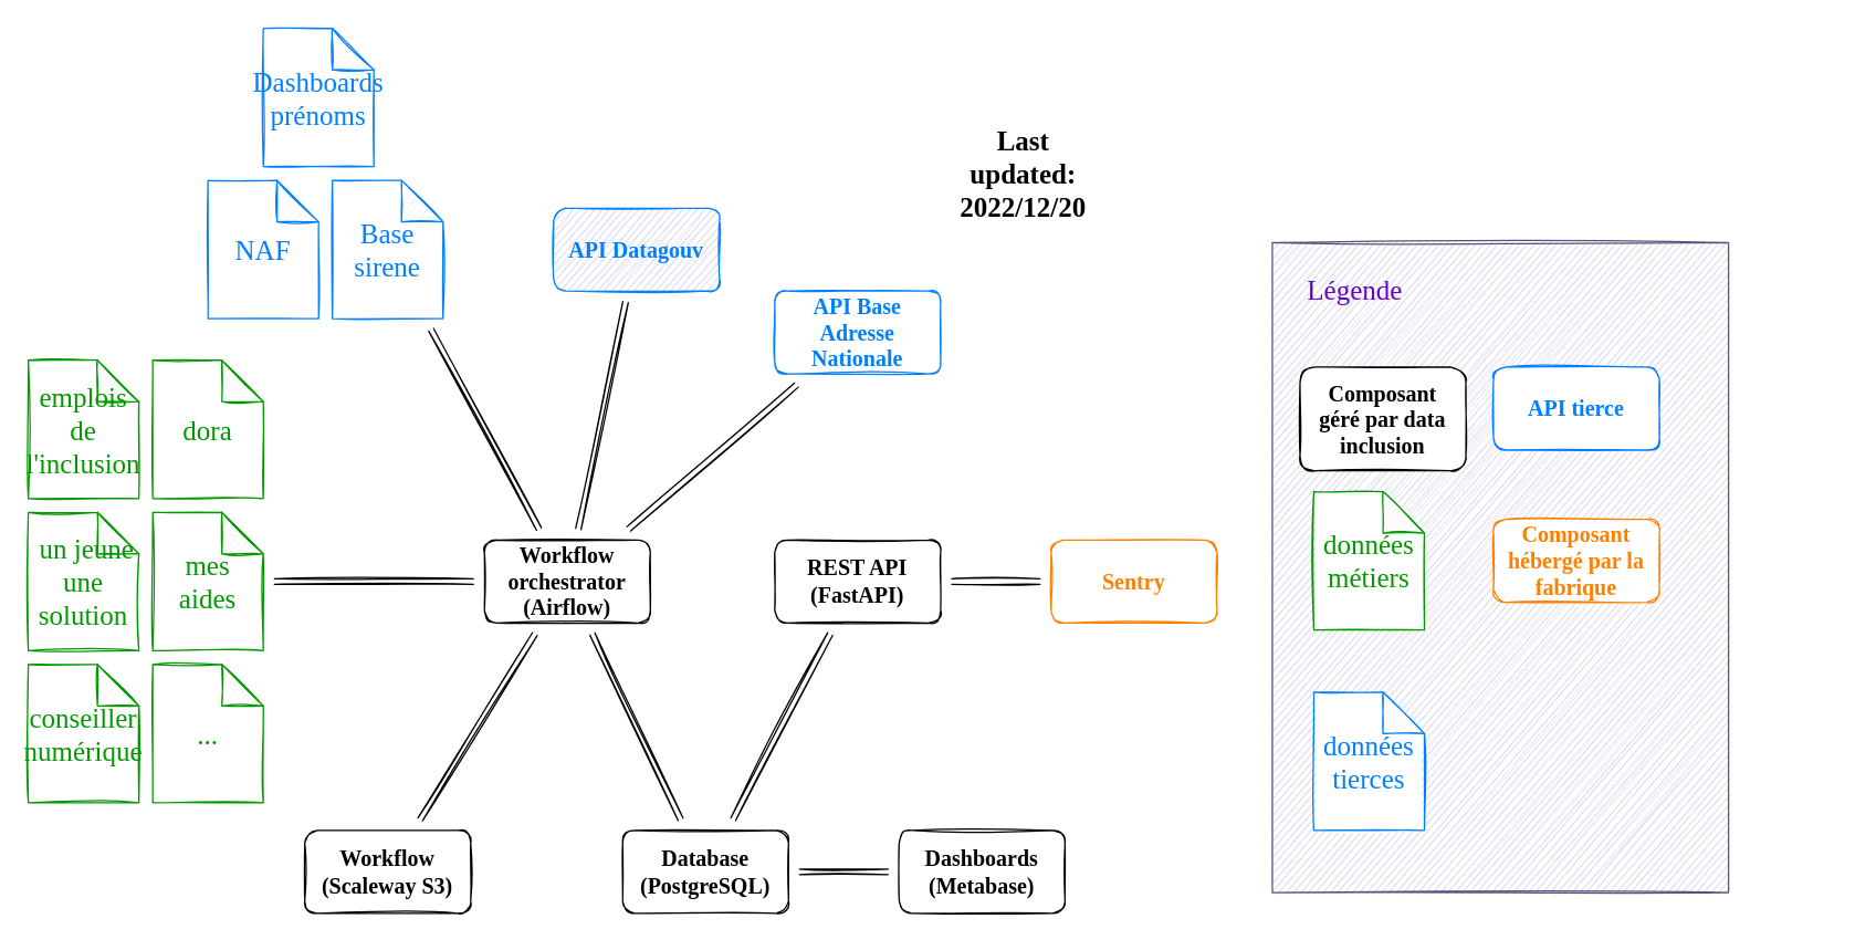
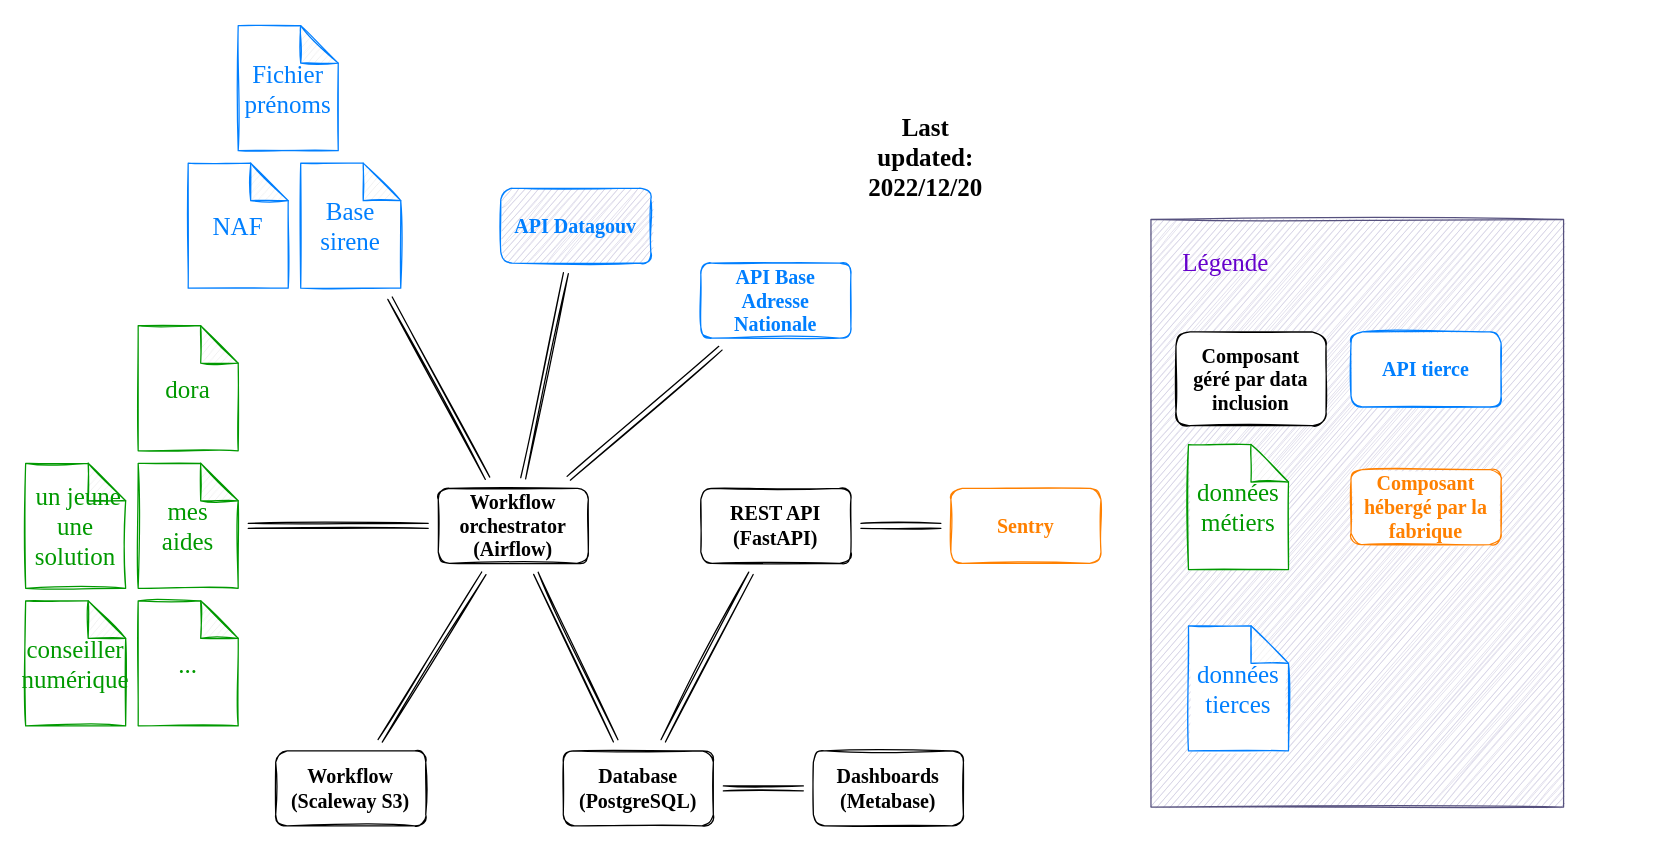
- <mxCell id="37" value="&lt;div&gt;Dashboards&lt;/div&gt;&lt;div&gt;prénoms&lt;br&gt;&lt;/div&gt;" style="shape=note;whiteSpace=wrap;html=1;backgroundOutline=1;darkOpacity=0.05;sketch=1;hachureGap=4;fontFamily=Architects Daughter;fontSource=https%3A%2F%2Ffonts.googleapis.com%2Fcss%3Ffamily%3DArchitects%2BDaughter;fontSize=20;fontColor=#007FFF;strokeColor=#007FFF;" vertex="1" parent="1"><mxGeometry x="190" y="20" width="80" height="100" as="geometry" /></mxCell>
+ <mxCell id="37" value="&lt;div&gt;Fichier&lt;/div&gt;&lt;div&gt;prénoms&lt;br&gt;&lt;/div&gt;" style="shape=note;whiteSpace=wrap;html=1;backgroundOutline=1;darkOpacity=0.05;sketch=1;hachureGap=4;fontFamily=Architects Daughter;fontSource=https%3A%2F%2Ffonts.googleapis.com%2Fcss%3Ffamily%3DArchitects%2BDaughter;fontSize=20;fontColor=#007FFF;strokeColor=#007FFF;" vertex="1" parent="1"><mxGeometry x="190" y="20" width="80" height="100" as="geometry" /></mxCell>
- <mxCell id="30" value="&lt;div&gt;&lt;font&gt;emplois&lt;/font&gt;&lt;/div&gt;&lt;div&gt;&lt;font&gt;de l'inclusion&lt;br&gt;&lt;/font&gt;&lt;/div&gt;" style="shape=note;whiteSpace=wrap;html=1;backgroundOutline=1;darkOpacity=0.05;sketch=1;hachureGap=4;fontFamily=Architects Daughter;fontSource=https%3A%2F%2Ffonts.googleapis.com%2Fcss%3Ffamily%3DArchitects%2BDaughter;fontSize=20;strokeColor=#009900;fillColor=default;fontColor=#009900;" vertex="1" parent="28"><mxGeometry width="80" height="100" as="geometry" /></mxCell>
